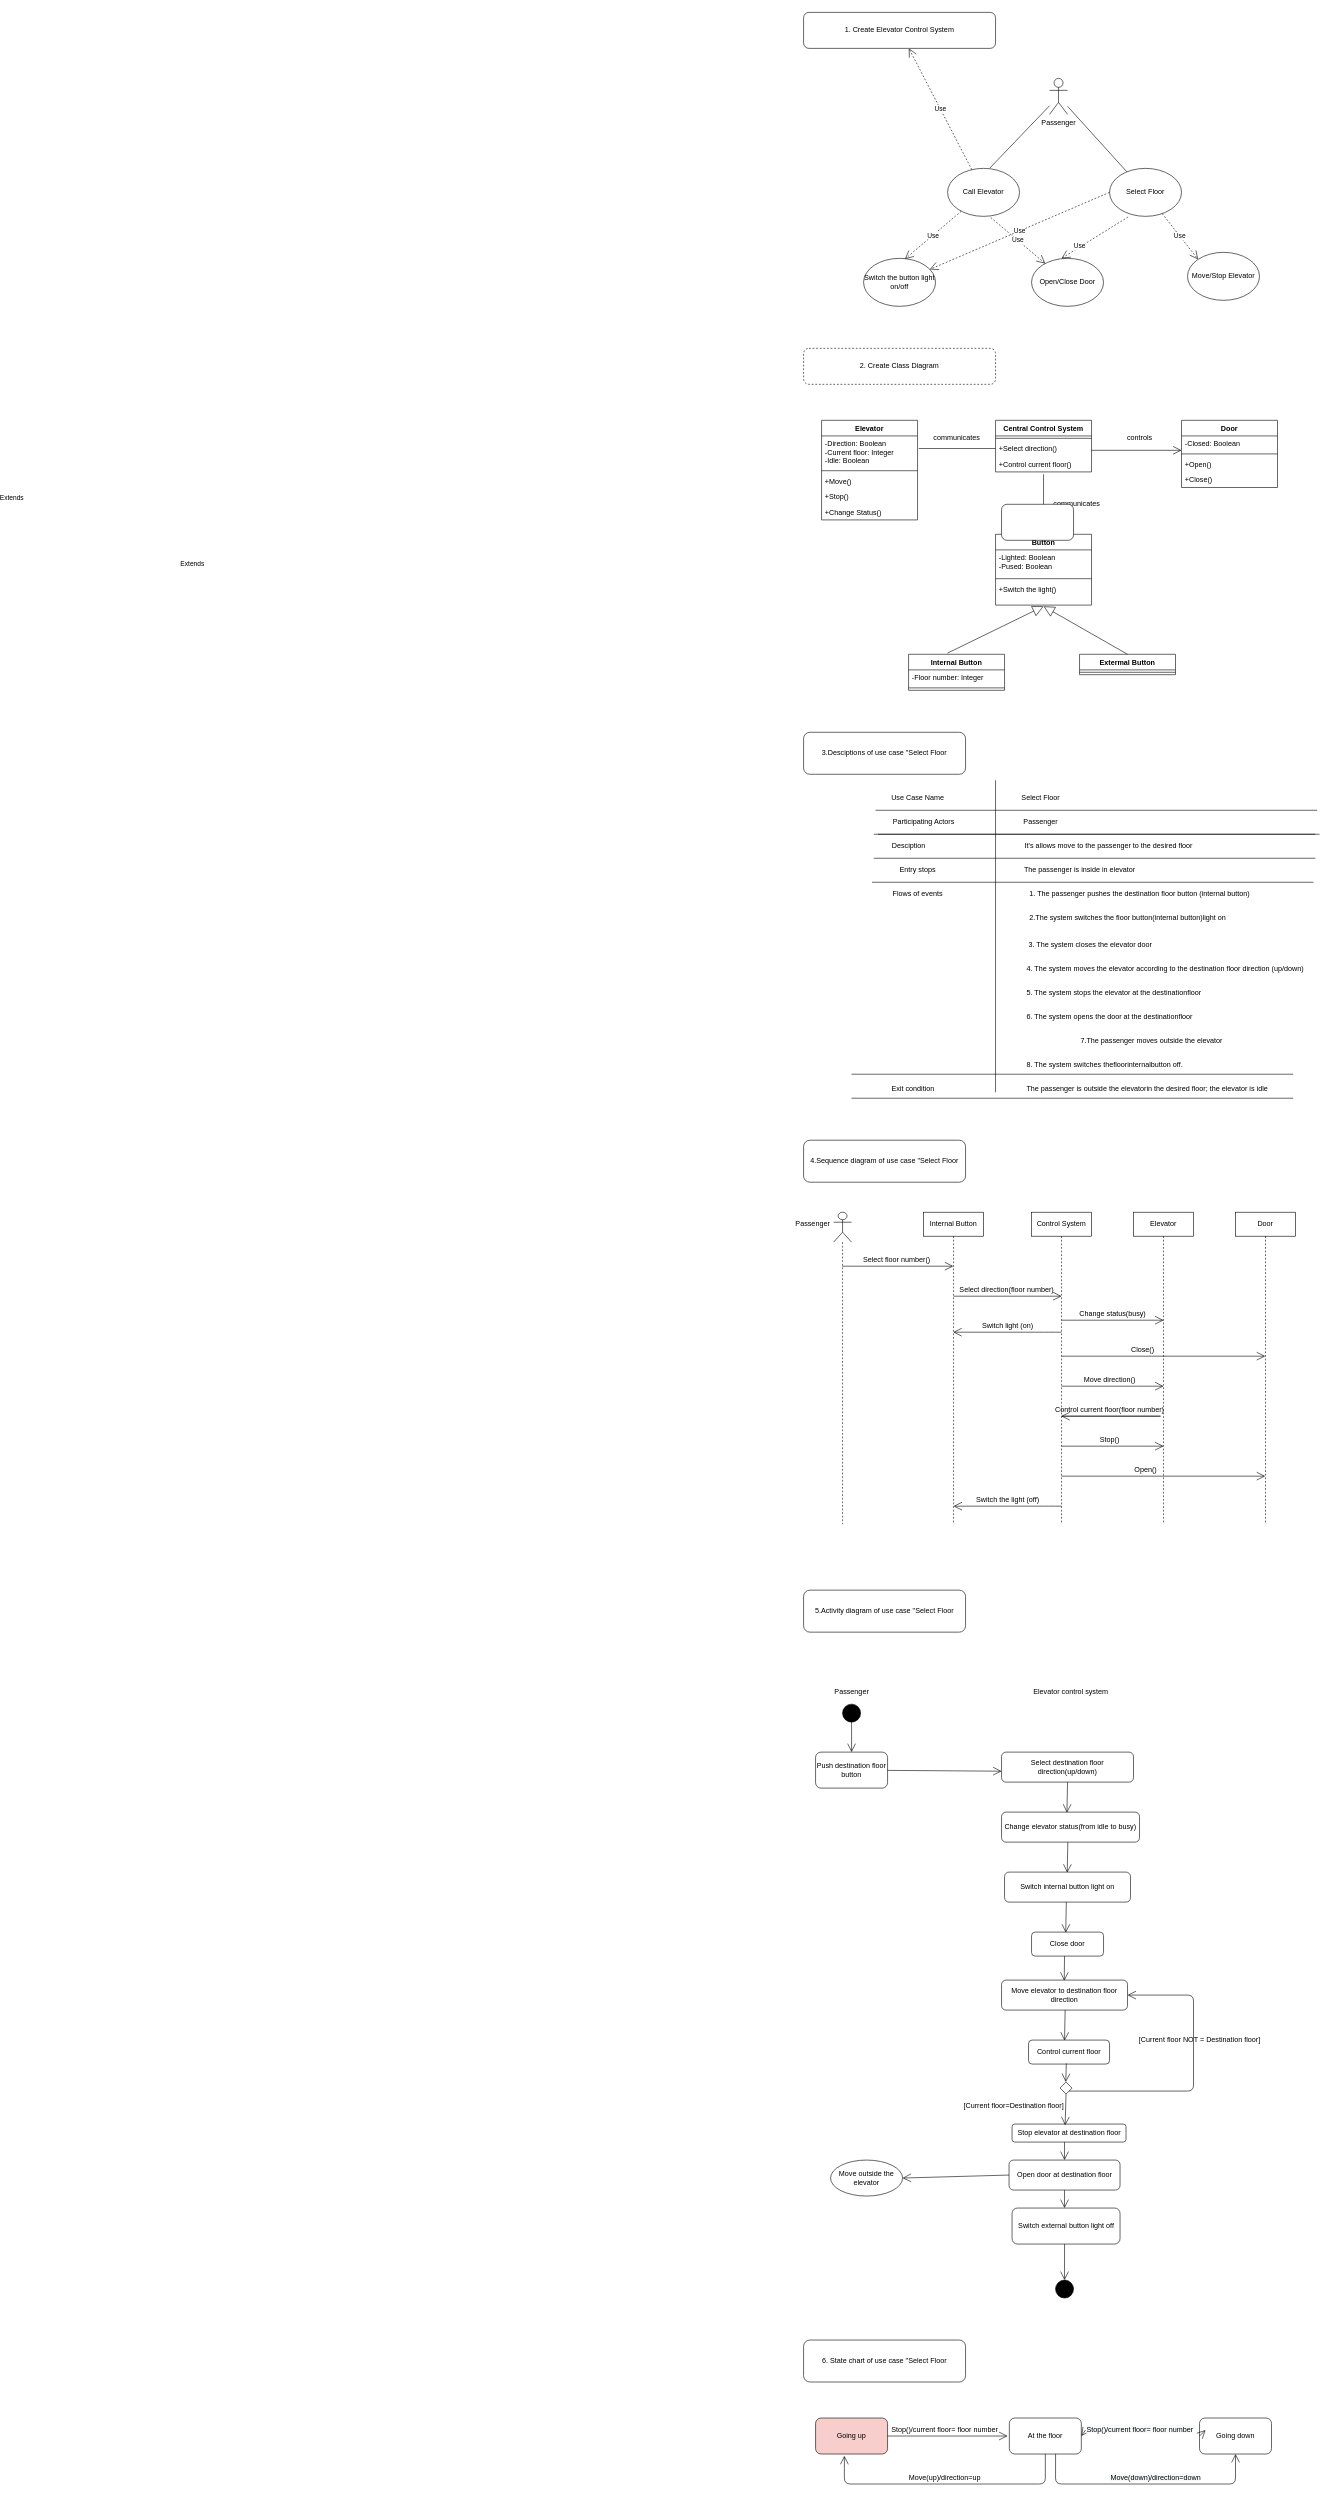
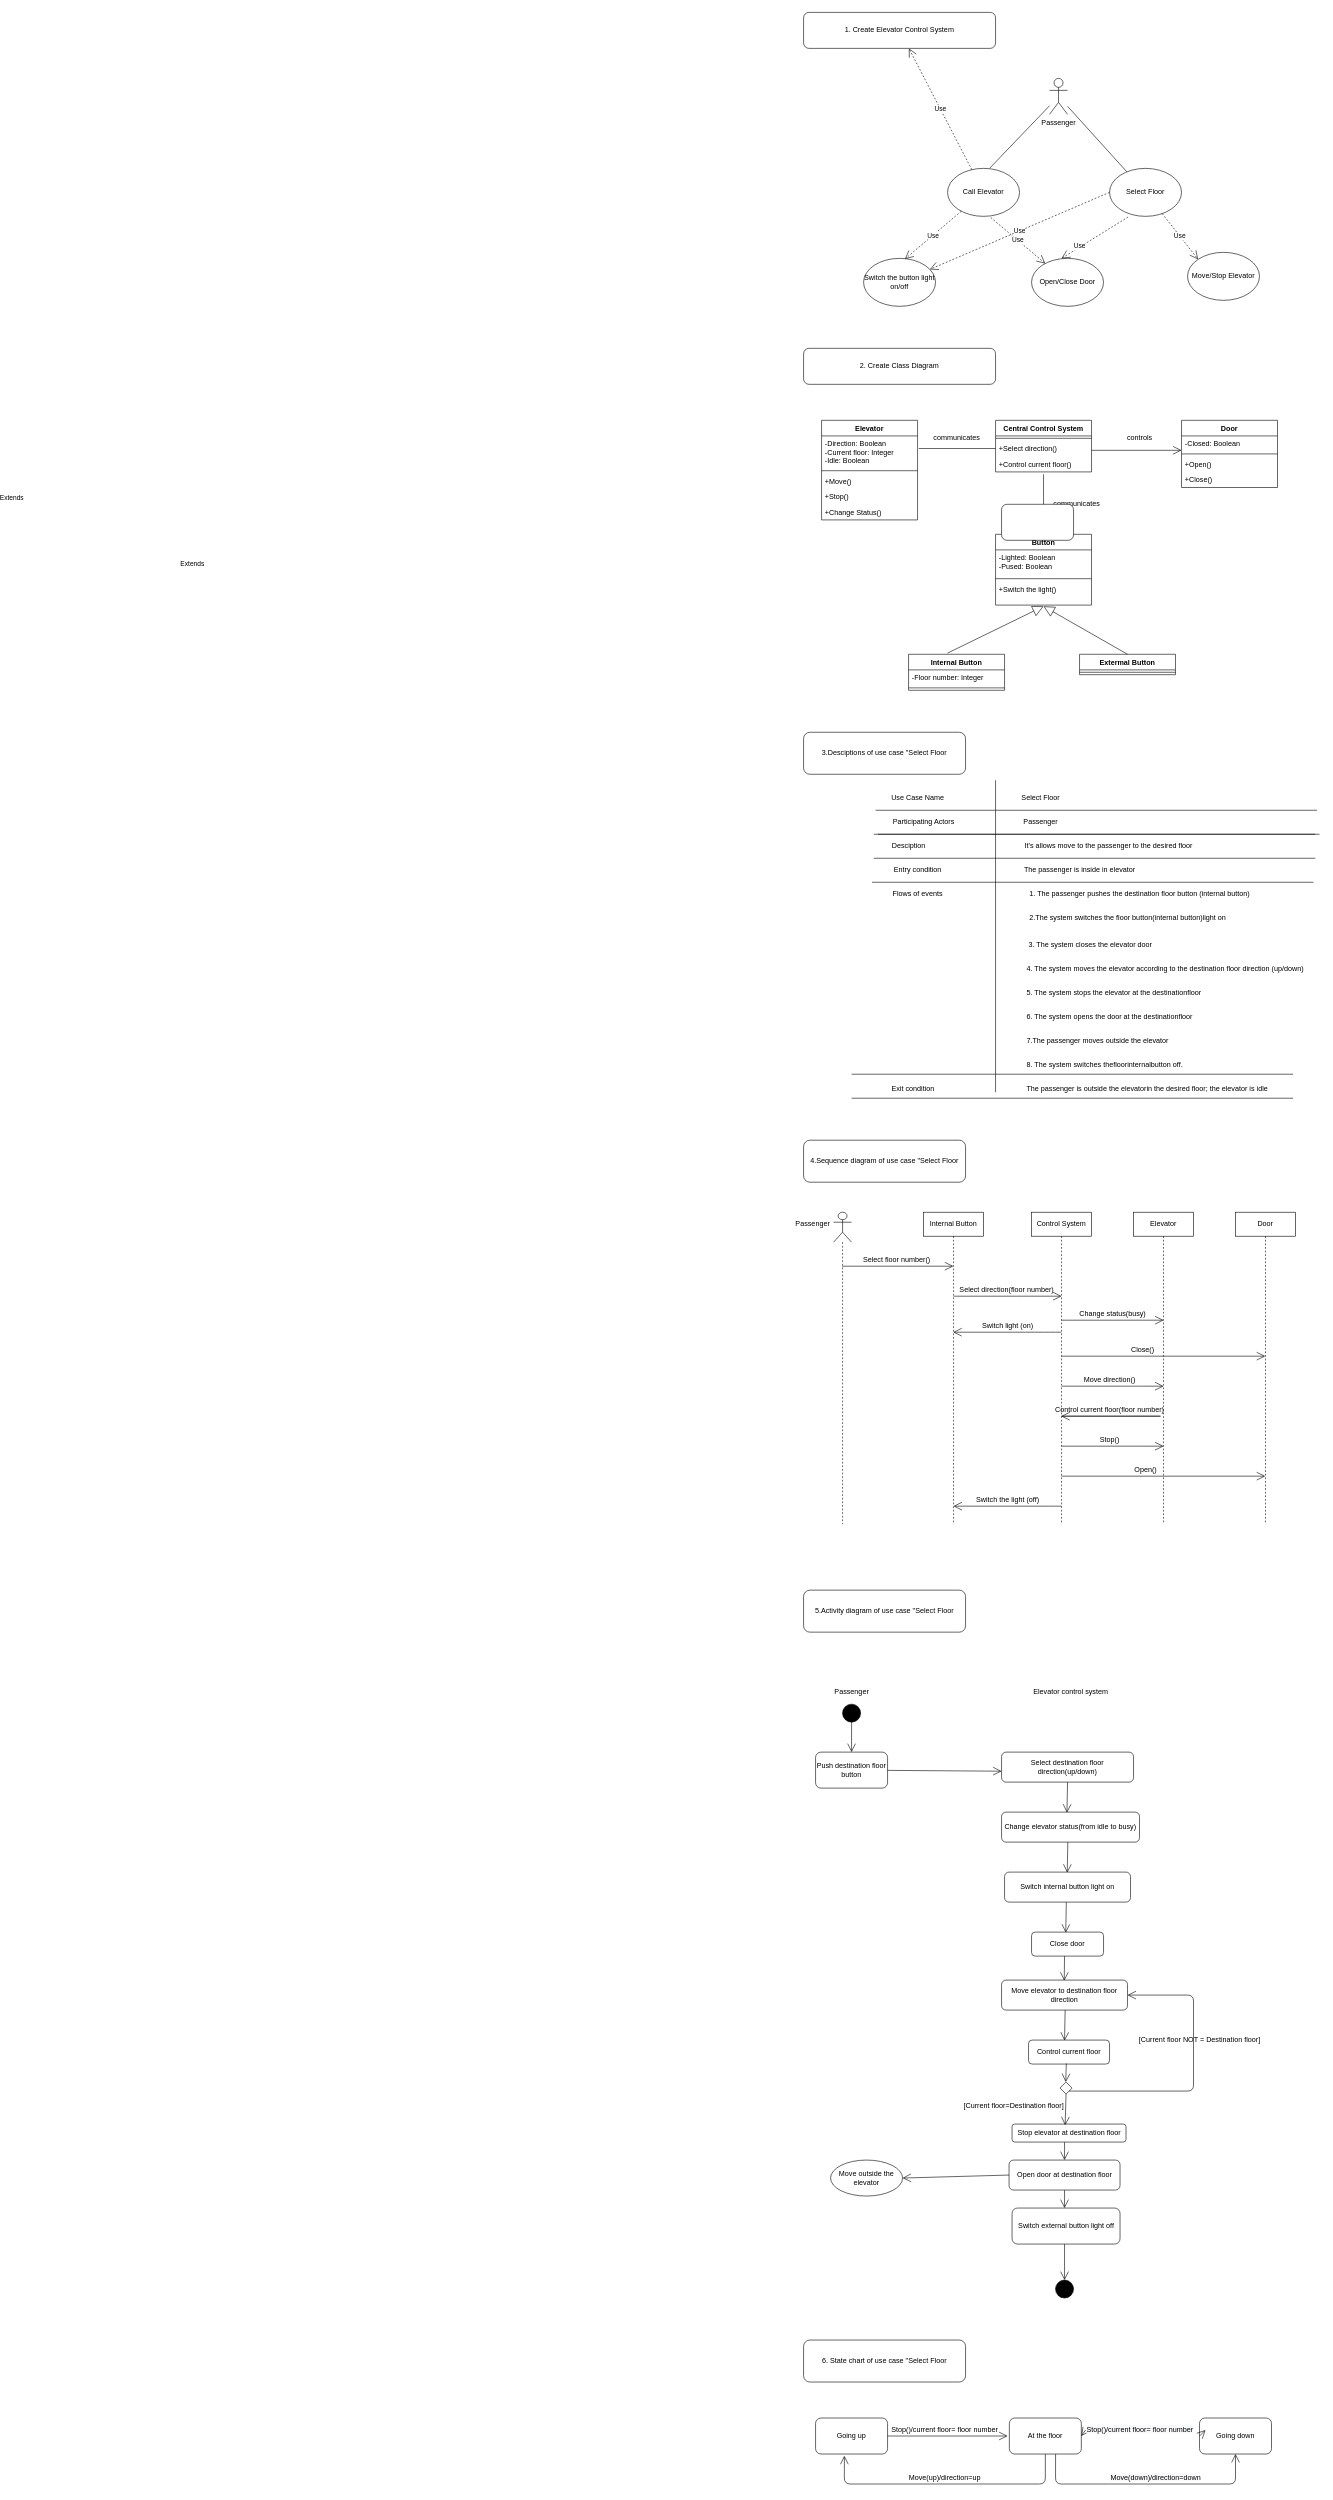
- <mxCell id="17" value="2. Create Class Diagram&lt;br&gt;" style="rounded=1;whiteSpace=wrap;html=1;dashed=1;" parent="1" vertex="1"><mxGeometry y="580" width="320" height="60" as="geometry" x="40" /></mxCell>
+ <mxCell id="17" value="2. Create Class Diagram&lt;br&gt;" style="rounded=1;whiteSpace=wrap;html=1;" parent="1" vertex="1"><mxGeometry y="580" width="320" height="60" as="geometry" x="40" /></mxCell>
- <mxCell id="58" value="Entry stops" style="text;html=1;align=center;verticalAlign=middle;resizable=0;points=[];autosize=1;" vertex="1" parent="1"><mxGeometry x="185" y="1440" width="90" height="20" as="geometry" /></mxCell>
+ <mxCell id="58" value="Entry condition" style="text;html=1;align=center;verticalAlign=middle;resizable=0;points=[];autosize=1;" vertex="1" parent="1"><mxGeometry x="185" y="1440" width="90" height="20" as="geometry" /></mxCell>
- <mxCell id="67" value="7.The passenger moves outside the elevator" style="text;whiteSpace=wrap;html=1;" vertex="1" parent="1"><mxGeometry x="500" y="1720" width="260" height="30" as="geometry" /></mxCell>
+ <mxCell id="67" value="7.The passenger moves outside the elevator" style="text;whiteSpace=wrap;html=1;" vertex="1" parent="1"><mxGeometry x="410" y="1720" width="260" height="30" as="geometry" /></mxCell>
- <mxCell id="140" value="Going up" style="rounded=1;whiteSpace=wrap;html=1;fillColor=#f8cecc;" vertex="1" parent="1"><mxGeometry x="60" y="4030" width="120" height="60" as="geometry" /></mxCell>
+ <mxCell id="140" value="Going up" style="rounded=1;whiteSpace=wrap;html=1;fillColor=#FFFFFF;" vertex="1" parent="1"><mxGeometry x="60" y="4030" width="120" height="60" as="geometry" /></mxCell>
